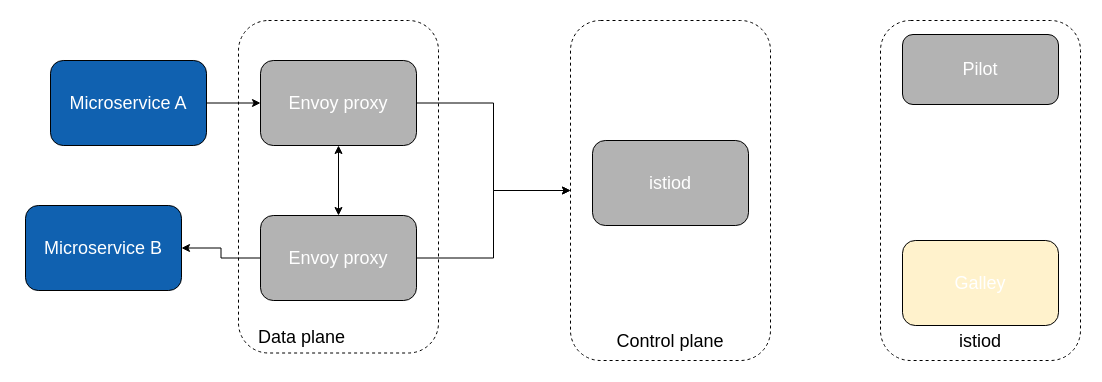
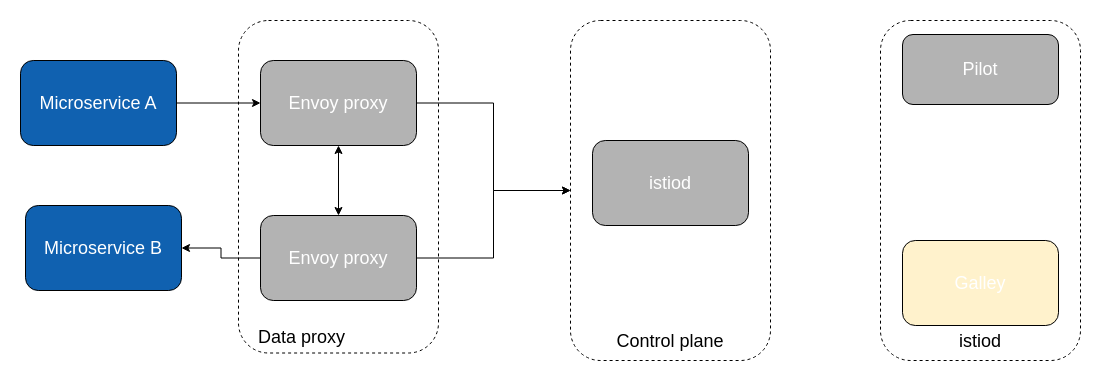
- <mxCell id="5" value="&lt;font color=&quot;#ffffff&quot;&gt;Microservice A&lt;/font&gt;" style="rounded=1;whiteSpace=wrap;html=1;fontSize=18;fillColor=#1061B0;" vertex="1" parent="1"><mxGeometry x="50" y="60" width="156" height="85" as="geometry" /></mxCell>
+ <mxCell id="5" value="&lt;font color=&quot;#ffffff&quot;&gt;Microservice A&lt;/font&gt;" style="rounded=1;whiteSpace=wrap;html=1;fontSize=18;fillColor=#1061B0;" vertex="1" parent="1"><mxGeometry x="20" y="60" width="156" height="85" as="geometry" /></mxCell>
- <mxCell id="2" value="&lt;font color=&quot;#000000&quot;&gt;&lt;br&gt;&lt;br&gt;&lt;br&gt;&lt;br&gt;&lt;br&gt;&lt;br&gt;&lt;br&gt;&lt;br&gt;&lt;br&gt;&lt;br&gt;&lt;br&gt;&lt;div style=&quot;text-align: right;&quot;&gt;&lt;span style=&quot;background-color: initial;&quot;&gt;&lt;br&gt;&lt;/span&gt;&lt;/div&gt;&lt;div style=&quot;text-align: right;&quot;&gt;&lt;span style=&quot;background-color: initial;&quot;&gt;&lt;br&gt;&lt;/span&gt;&lt;/div&gt;&lt;div style=&quot;text-align: right;&quot;&gt;&lt;span style=&quot;background-color: initial;&quot;&gt;&lt;br&gt;&lt;/span&gt;&lt;/div&gt;&lt;div style=&quot;text-align: right;&quot;&gt;&lt;span style=&quot;background-color: initial;&quot;&gt;Data plane&lt;span style=&quot;white-space: pre;&quot;&gt;&#09;&lt;/span&gt;&lt;span style=&quot;white-space: pre;&quot;&gt;&#09;&lt;/span&gt;&lt;/span&gt;&lt;/div&gt;&lt;/font&gt;" style="rounded=1;whiteSpace=wrap;html=1;labelBackgroundColor=none;strokeColor=#000000;fontSize=18;fontColor=#B3B3B3;fillColor=none;dashed=1;" vertex="1" parent="1"><mxGeometry x="238" y="20" width="200" height="332.5" as="geometry" /></mxCell>
+ <mxCell id="2" value="&lt;font color=&quot;#000000&quot;&gt;&lt;br&gt;&lt;br&gt;&lt;br&gt;&lt;br&gt;&lt;br&gt;&lt;br&gt;&lt;br&gt;&lt;br&gt;&lt;br&gt;&lt;br&gt;&lt;br&gt;&lt;div style=&quot;text-align: right;&quot;&gt;&lt;span style=&quot;background-color: initial;&quot;&gt;&lt;br&gt;&lt;/span&gt;&lt;/div&gt;&lt;div style=&quot;text-align: right;&quot;&gt;&lt;span style=&quot;background-color: initial;&quot;&gt;&lt;br&gt;&lt;/span&gt;&lt;/div&gt;&lt;div style=&quot;text-align: right;&quot;&gt;&lt;span style=&quot;background-color: initial;&quot;&gt;&lt;br&gt;&lt;/span&gt;&lt;/div&gt;&lt;div style=&quot;text-align: right;&quot;&gt;&lt;span style=&quot;background-color: initial;&quot;&gt;Data proxy&lt;span style=&quot;white-space: pre;&quot;&gt;&#09;&lt;/span&gt;&lt;span style=&quot;white-space: pre;&quot;&gt;&#09;&lt;/span&gt;&lt;/span&gt;&lt;/div&gt;&lt;/font&gt;" style="rounded=1;whiteSpace=wrap;html=1;labelBackgroundColor=none;strokeColor=#000000;fontSize=18;fontColor=#B3B3B3;fillColor=none;dashed=1;" vertex="1" parent="1"><mxGeometry x="238" y="20" width="200" height="332.5" as="geometry" /></mxCell>
